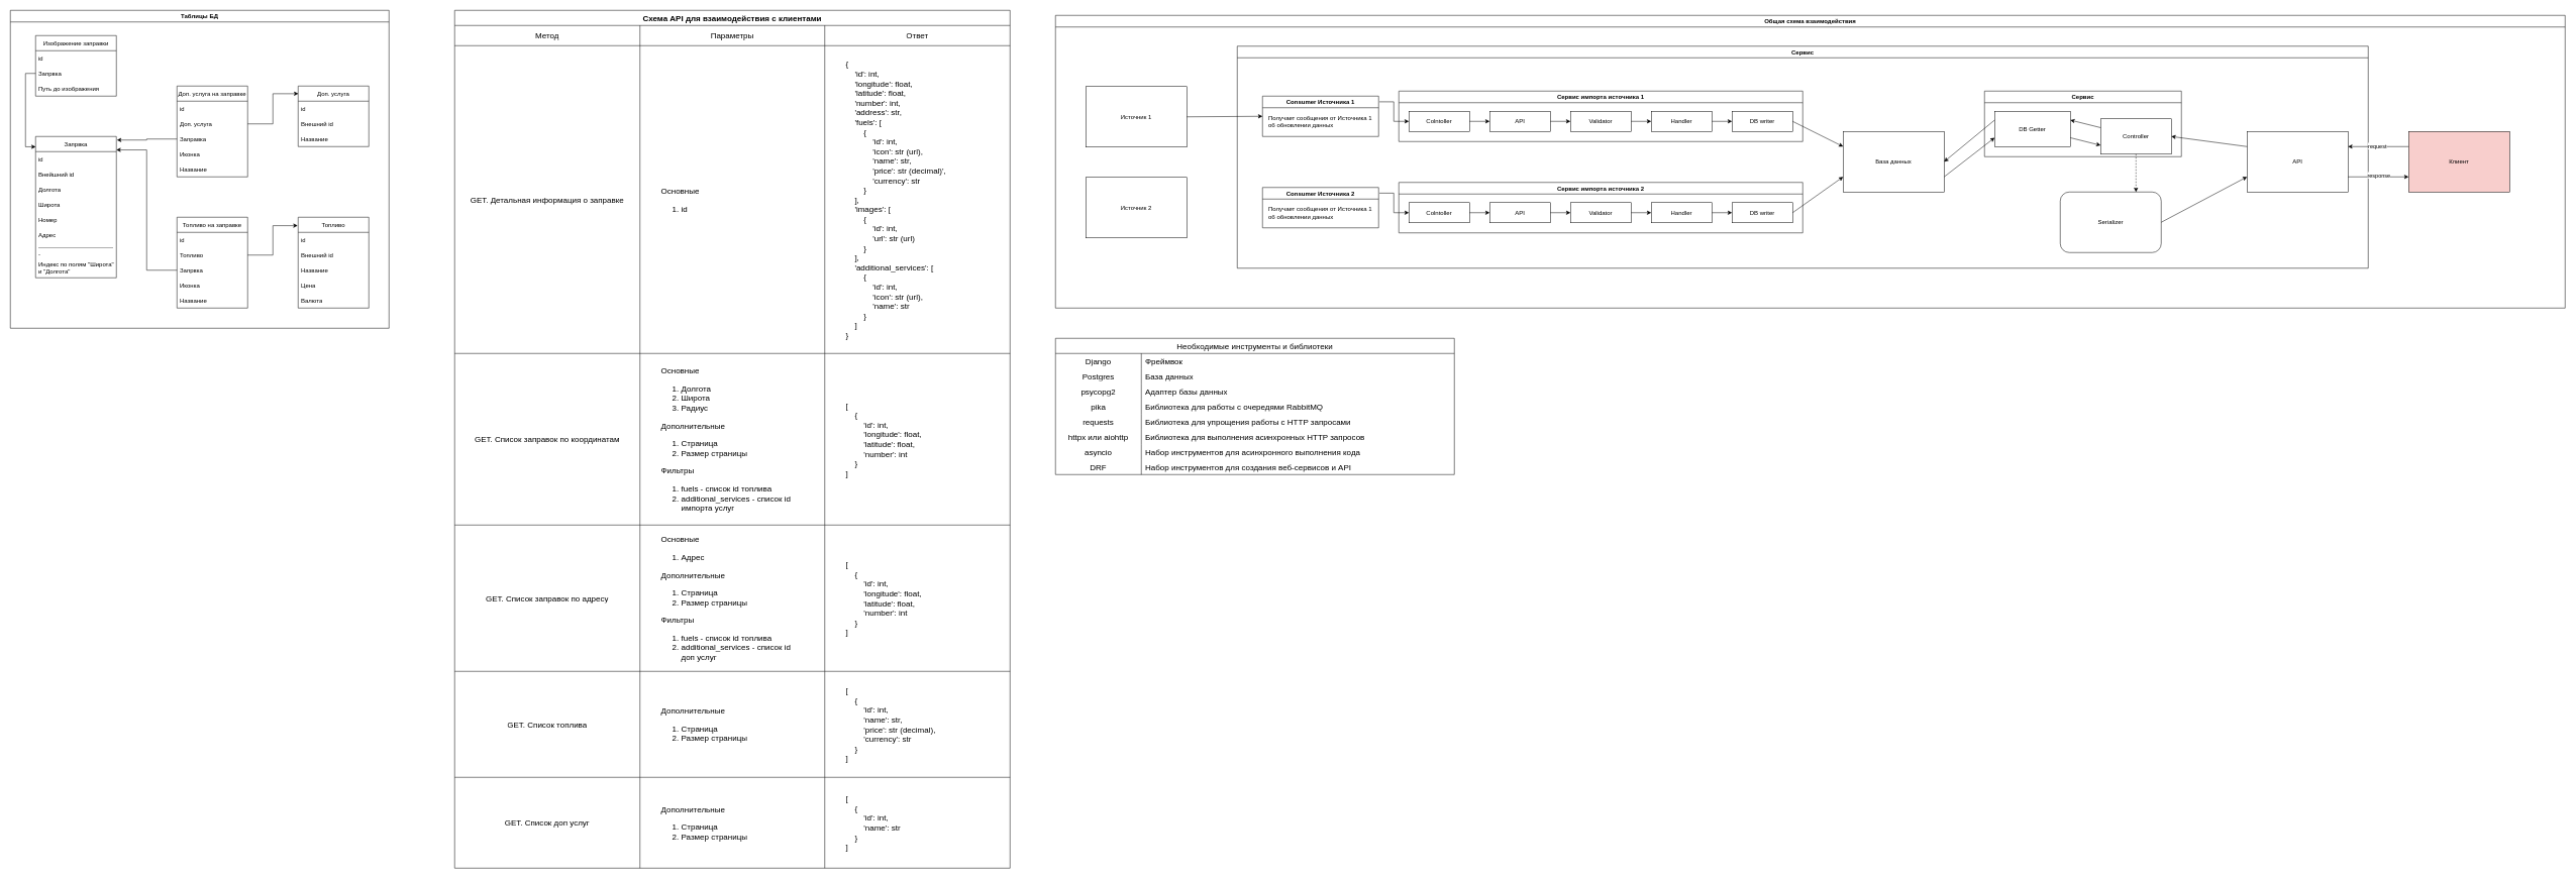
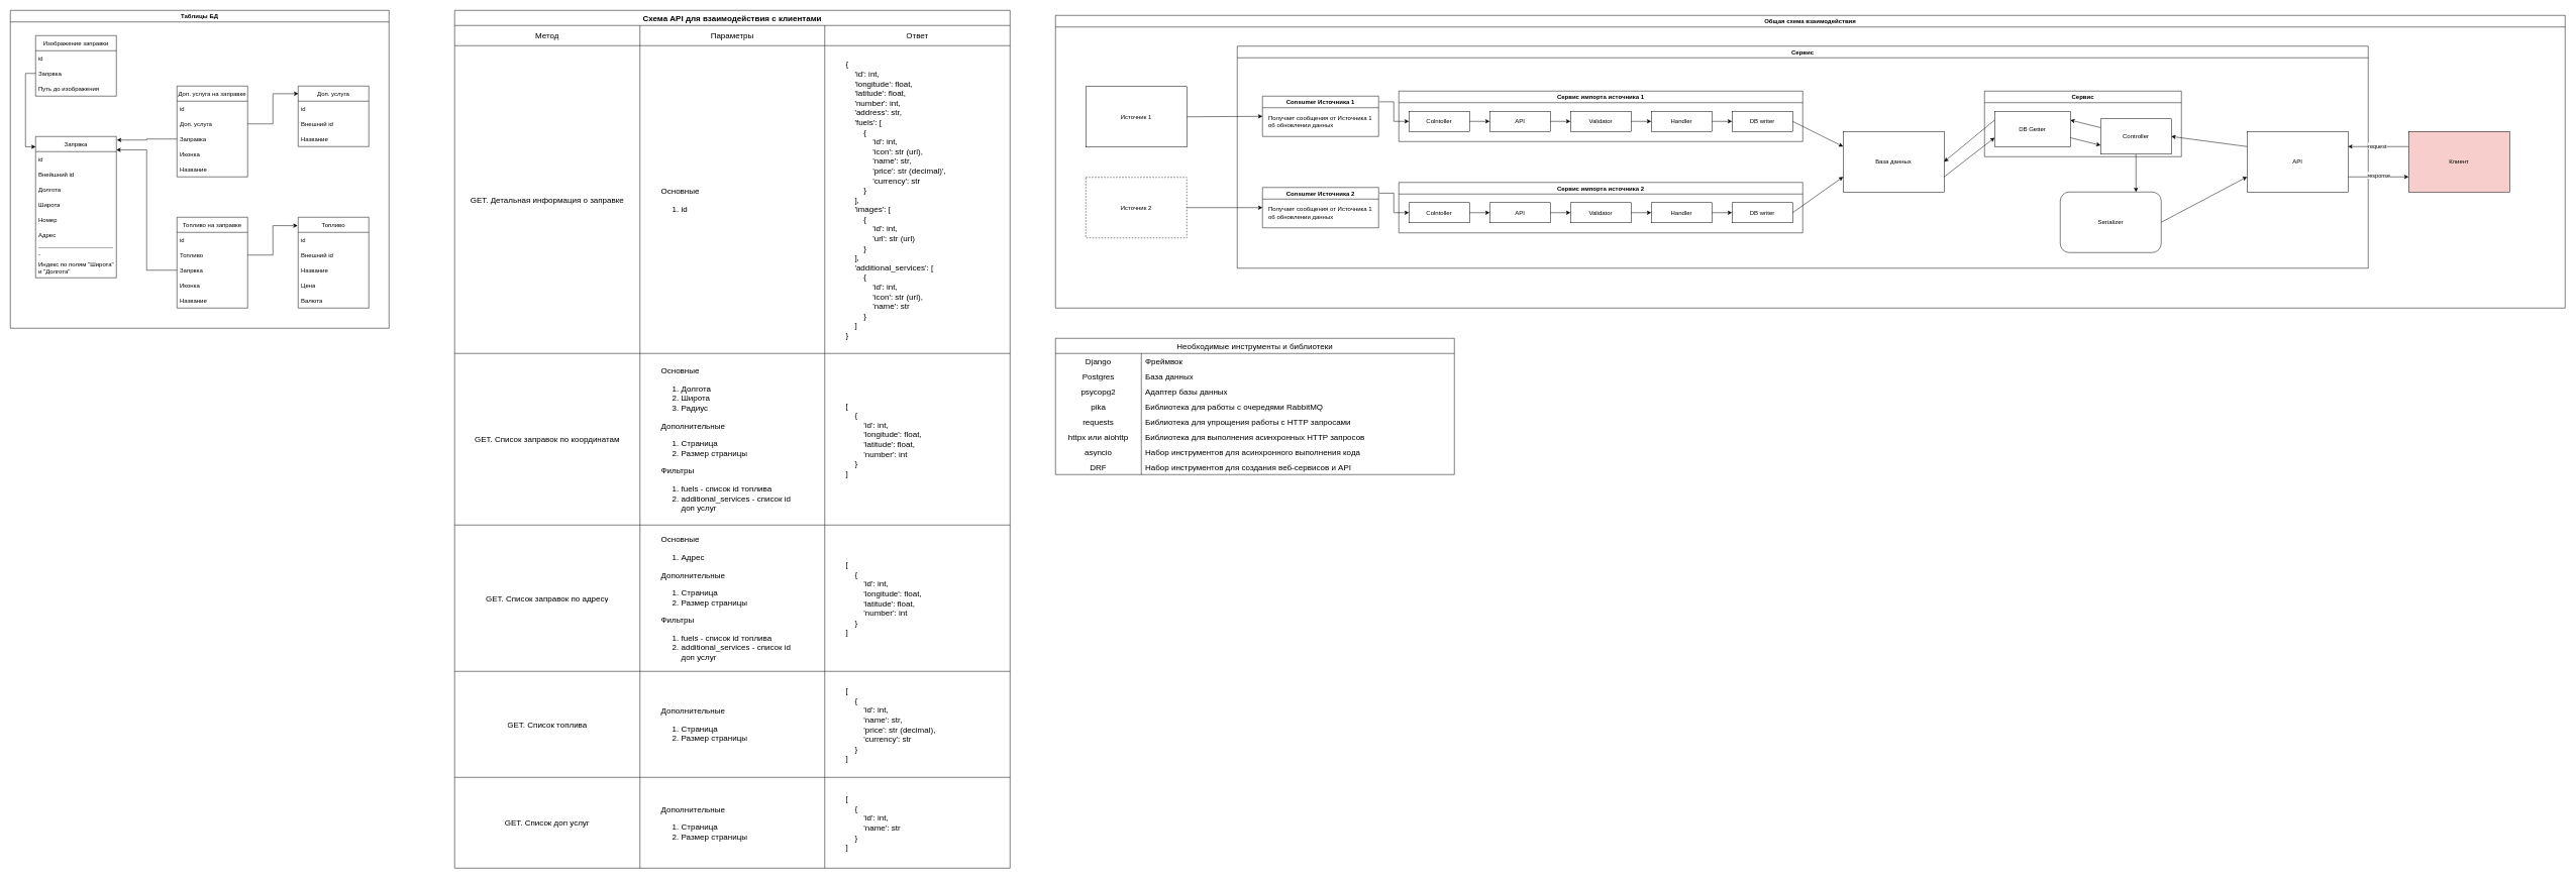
- <mxCell id="110" value="" style="endArrow=classic;html=1;rounded=0;exitX=0.5;exitY=1;exitDx=0;exitDy=0;entryX=0.75;entryY=0;entryDx=0;entryDy=0;dashed=1;" edge="1" parent="70" source="103" target="101"><mxGeometry width="50" height="50" relative="1" as="geometry"><mxPoint x="1630" y="220" as="sourcePoint" /><mxPoint x="1680" y="170" as="targetPoint" /></mxGeometry></mxCell>
+ <mxCell id="110" value="" style="endArrow=classic;html=1;rounded=0;exitX=0.5;exitY=1;exitDx=0;exitDy=0;entryX=0.75;entryY=0;entryDx=0;entryDy=0;" edge="1" parent="70" source="103" target="101"><mxGeometry width="50" height="50" relative="1" as="geometry"><mxPoint x="1630" y="220" as="sourcePoint" /><mxPoint x="1680" y="170" as="targetPoint" /></mxGeometry></mxCell>
- <mxCell id="112" value="Источник 2" style="whiteSpace=wrap;html=1;align=center;treeFolding=1;treeMoving=1;newEdgeStyle={&quot;edgeStyle&quot;:&quot;elbowEdgeStyle&quot;,&quot;startArrow&quot;:&quot;none&quot;,&quot;endArrow&quot;:&quot;none&quot;};" vertex="1" parent="68"><mxGeometry x="60" y="321" width="200" height="120" as="geometry" /></mxCell>
+ <mxCell id="112" value="Источник 2" style="whiteSpace=wrap;html=1;align=center;treeFolding=1;treeMoving=1;newEdgeStyle={&quot;edgeStyle&quot;:&quot;elbowEdgeStyle&quot;,&quot;startArrow&quot;:&quot;none&quot;,&quot;endArrow&quot;:&quot;none&quot;};dashed=1;" vertex="1" parent="68"><mxGeometry x="60" y="321" width="200" height="120" as="geometry" /></mxCell>
+ <mxCell id="114" value="" style="endArrow=classic;html=1;rounded=0;exitX=1;exitY=0.5;exitDx=0;exitDy=0;entryX=0;entryY=0.5;entryDx=0;entryDy=0;" edge="1" parent="68" source="112" target="84"><mxGeometry width="50" height="50" relative="1" as="geometry"><mxPoint x="650" y="291" as="sourcePoint" /><mxPoint x="700" y="241" as="targetPoint" /></mxGeometry></mxCell>
- <mxCell id="54" value="&lt;blockquote&gt;&lt;div align=&quot;left&quot;&gt;Основные&lt;br&gt;&lt;ol&gt;&lt;li&gt;Долгота&lt;br&gt;&lt;/li&gt;&lt;li&gt;Широта&lt;br&gt;&lt;/li&gt;&lt;li&gt;Радиус&lt;br&gt;&lt;/li&gt;&lt;/ol&gt;&lt;div&gt;Дополнительные&lt;/div&gt;&lt;div&gt;&lt;ol&gt;&lt;li&gt;Страница&lt;/li&gt;&lt;li&gt;Размер страницы&lt;br&gt;&lt;/li&gt;&lt;/ol&gt;&lt;/div&gt;&lt;div&gt;Фильтры&lt;/div&gt;&lt;div&gt;&lt;ol&gt;&lt;li&gt;fuels - список id топлива&lt;/li&gt;&lt;li&gt;additional_services - список id импорта услуг&lt;br&gt;&lt;/li&gt;&lt;/ol&gt;&lt;/div&gt;&lt;/div&gt;&lt;/blockquote&gt;" style="shape=partialRectangle;html=1;whiteSpace=wrap;connectable=0;strokeColor=inherit;overflow=hidden;fillColor=none;top=0;left=0;bottom=0;right=0;pointerEvents=1;fontSize=16;align=left;" vertex="1" parent="52"><mxGeometry x="367" width="366" height="340" as="geometry"><mxRectangle width="366" height="340" as="alternateBounds" /></mxGeometry></mxCell>
+ <mxCell id="54" value="&lt;blockquote&gt;&lt;div align=&quot;left&quot;&gt;Основные&lt;br&gt;&lt;ol&gt;&lt;li&gt;Долгота&lt;br&gt;&lt;/li&gt;&lt;li&gt;Широта&lt;br&gt;&lt;/li&gt;&lt;li&gt;Радиус&lt;br&gt;&lt;/li&gt;&lt;/ol&gt;&lt;div&gt;Дополнительные&lt;/div&gt;&lt;div&gt;&lt;ol&gt;&lt;li&gt;Страница&lt;/li&gt;&lt;li&gt;Размер страницы&lt;br&gt;&lt;/li&gt;&lt;/ol&gt;&lt;/div&gt;&lt;div&gt;Фильтры&lt;/div&gt;&lt;div&gt;&lt;ol&gt;&lt;li&gt;fuels - список id топлива&lt;/li&gt;&lt;li&gt;additional_services - список id доп услуг&lt;br&gt;&lt;/li&gt;&lt;/ol&gt;&lt;/div&gt;&lt;/div&gt;&lt;/blockquote&gt;" style="shape=partialRectangle;html=1;whiteSpace=wrap;connectable=0;strokeColor=inherit;overflow=hidden;fillColor=none;top=0;left=0;bottom=0;right=0;pointerEvents=1;fontSize=16;align=left;" vertex="1" parent="52"><mxGeometry x="367" width="366" height="340" as="geometry"><mxRectangle width="366" height="340" as="alternateBounds" /></mxGeometry></mxCell>
